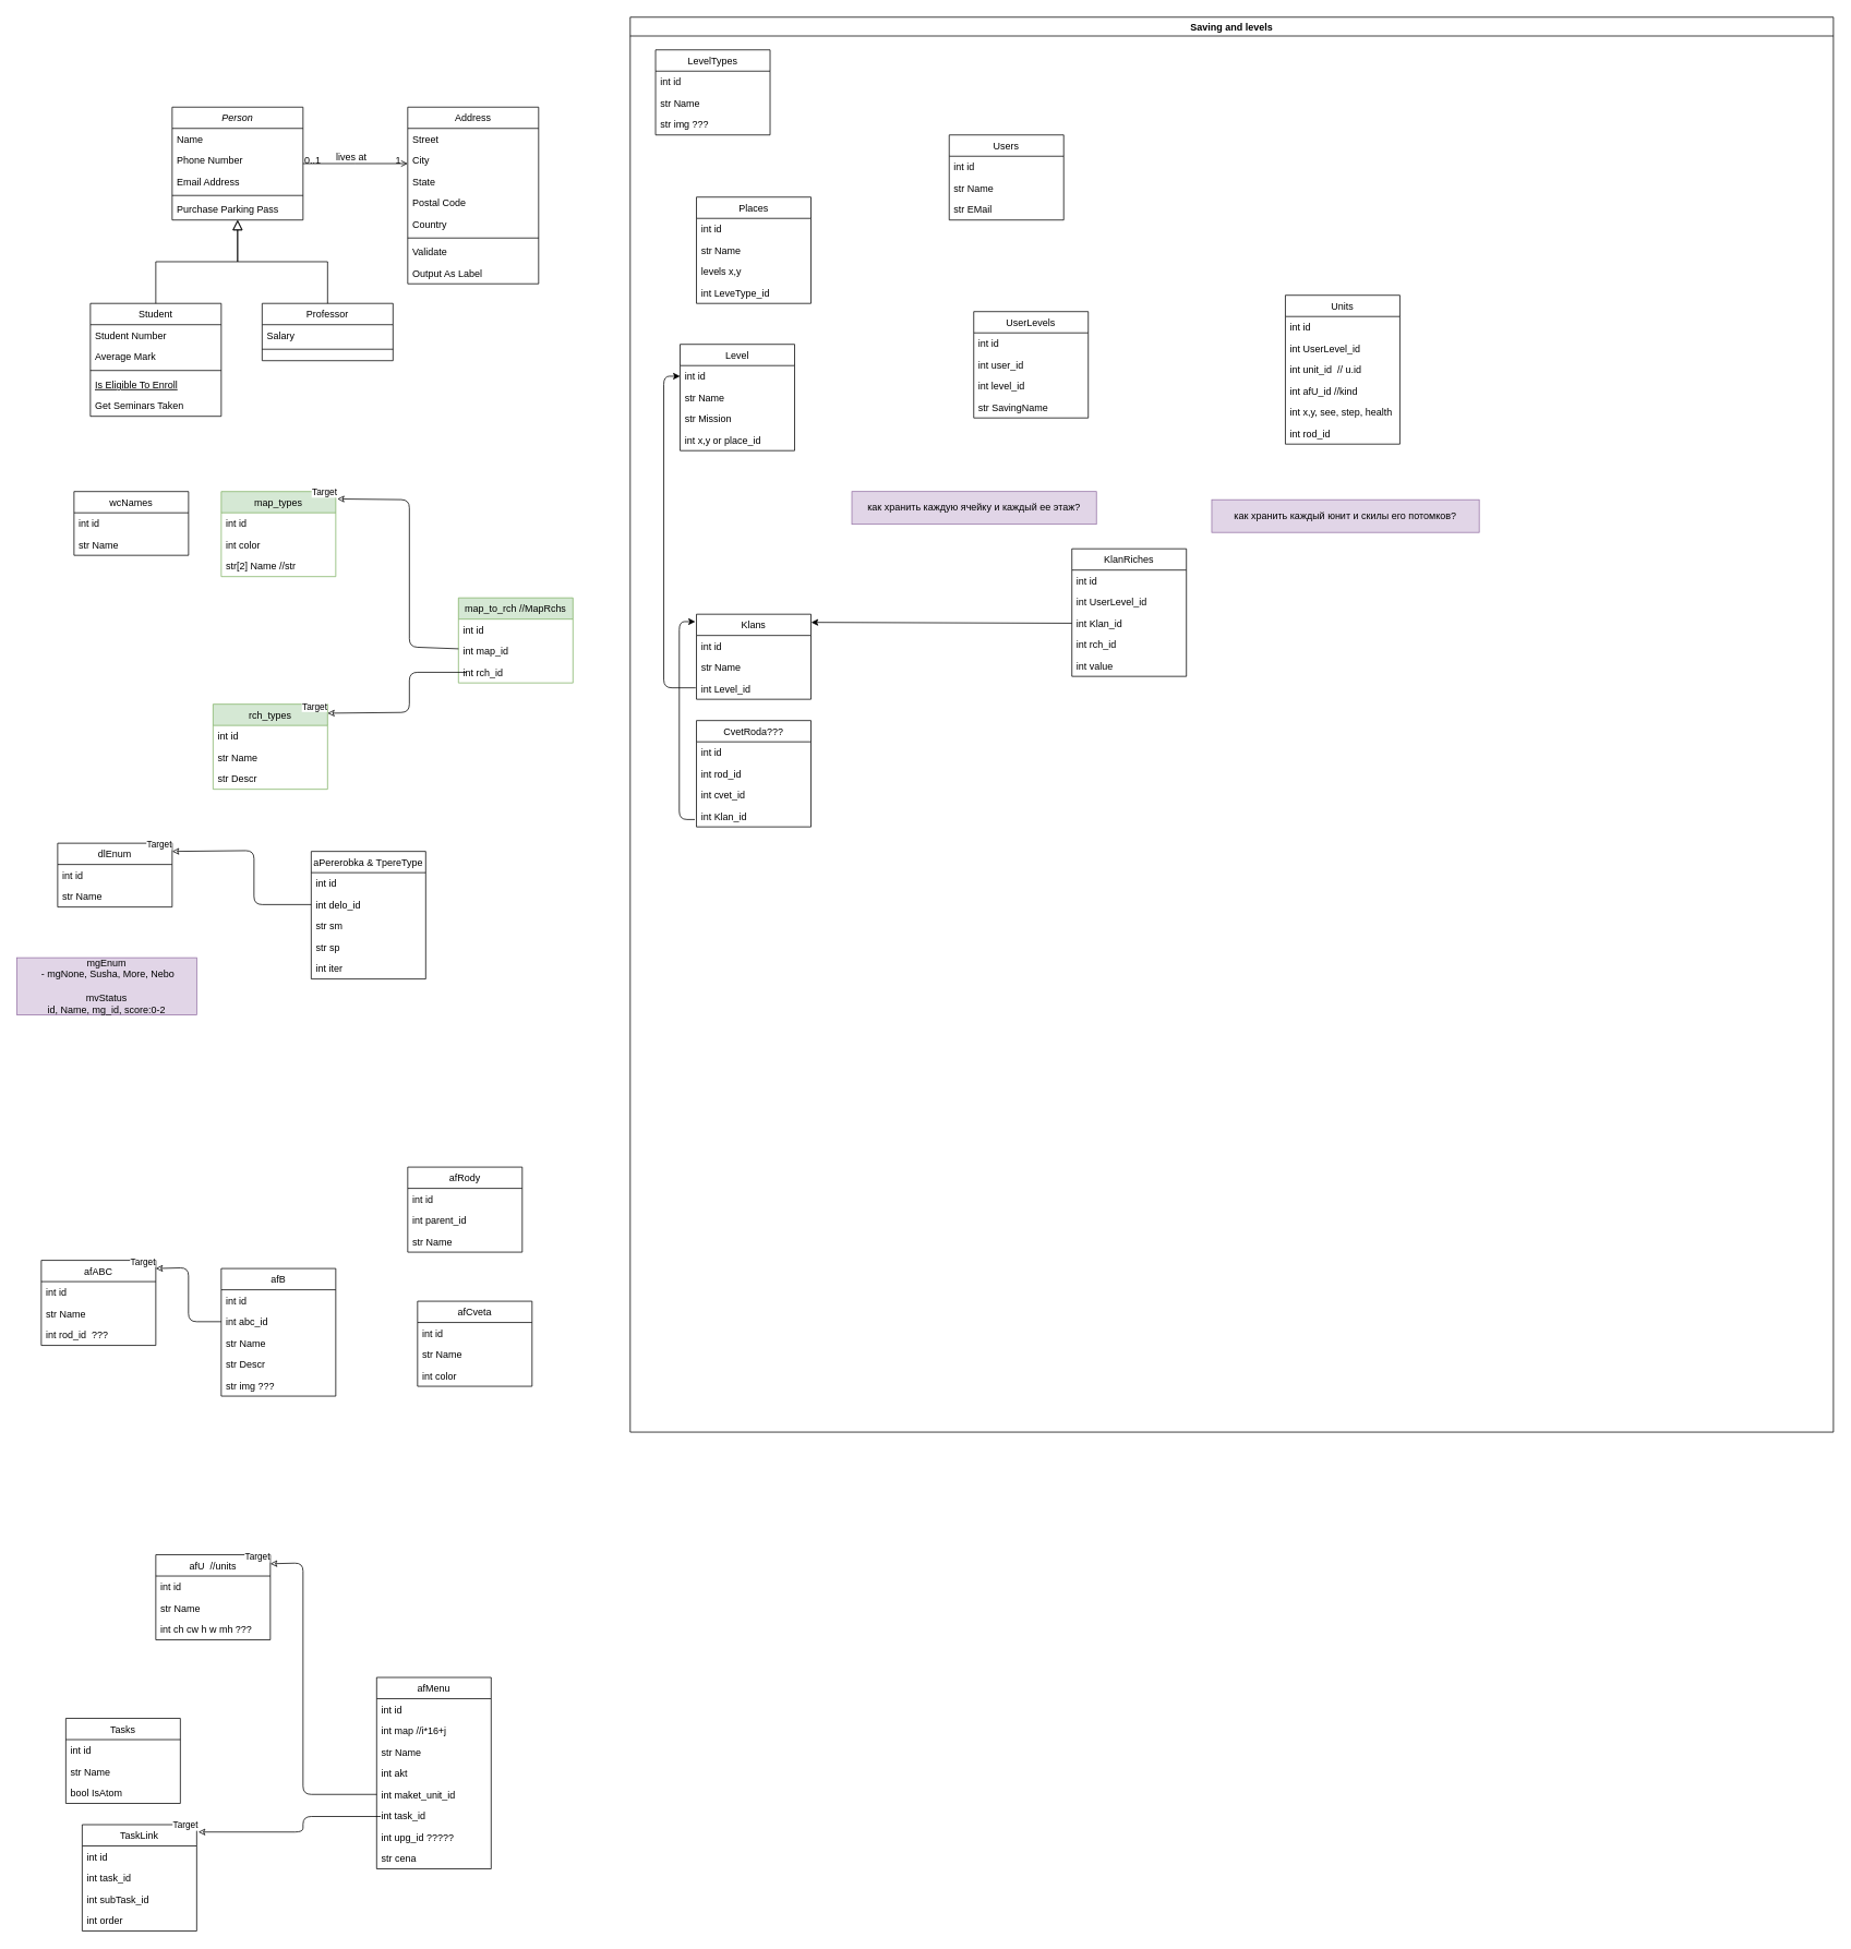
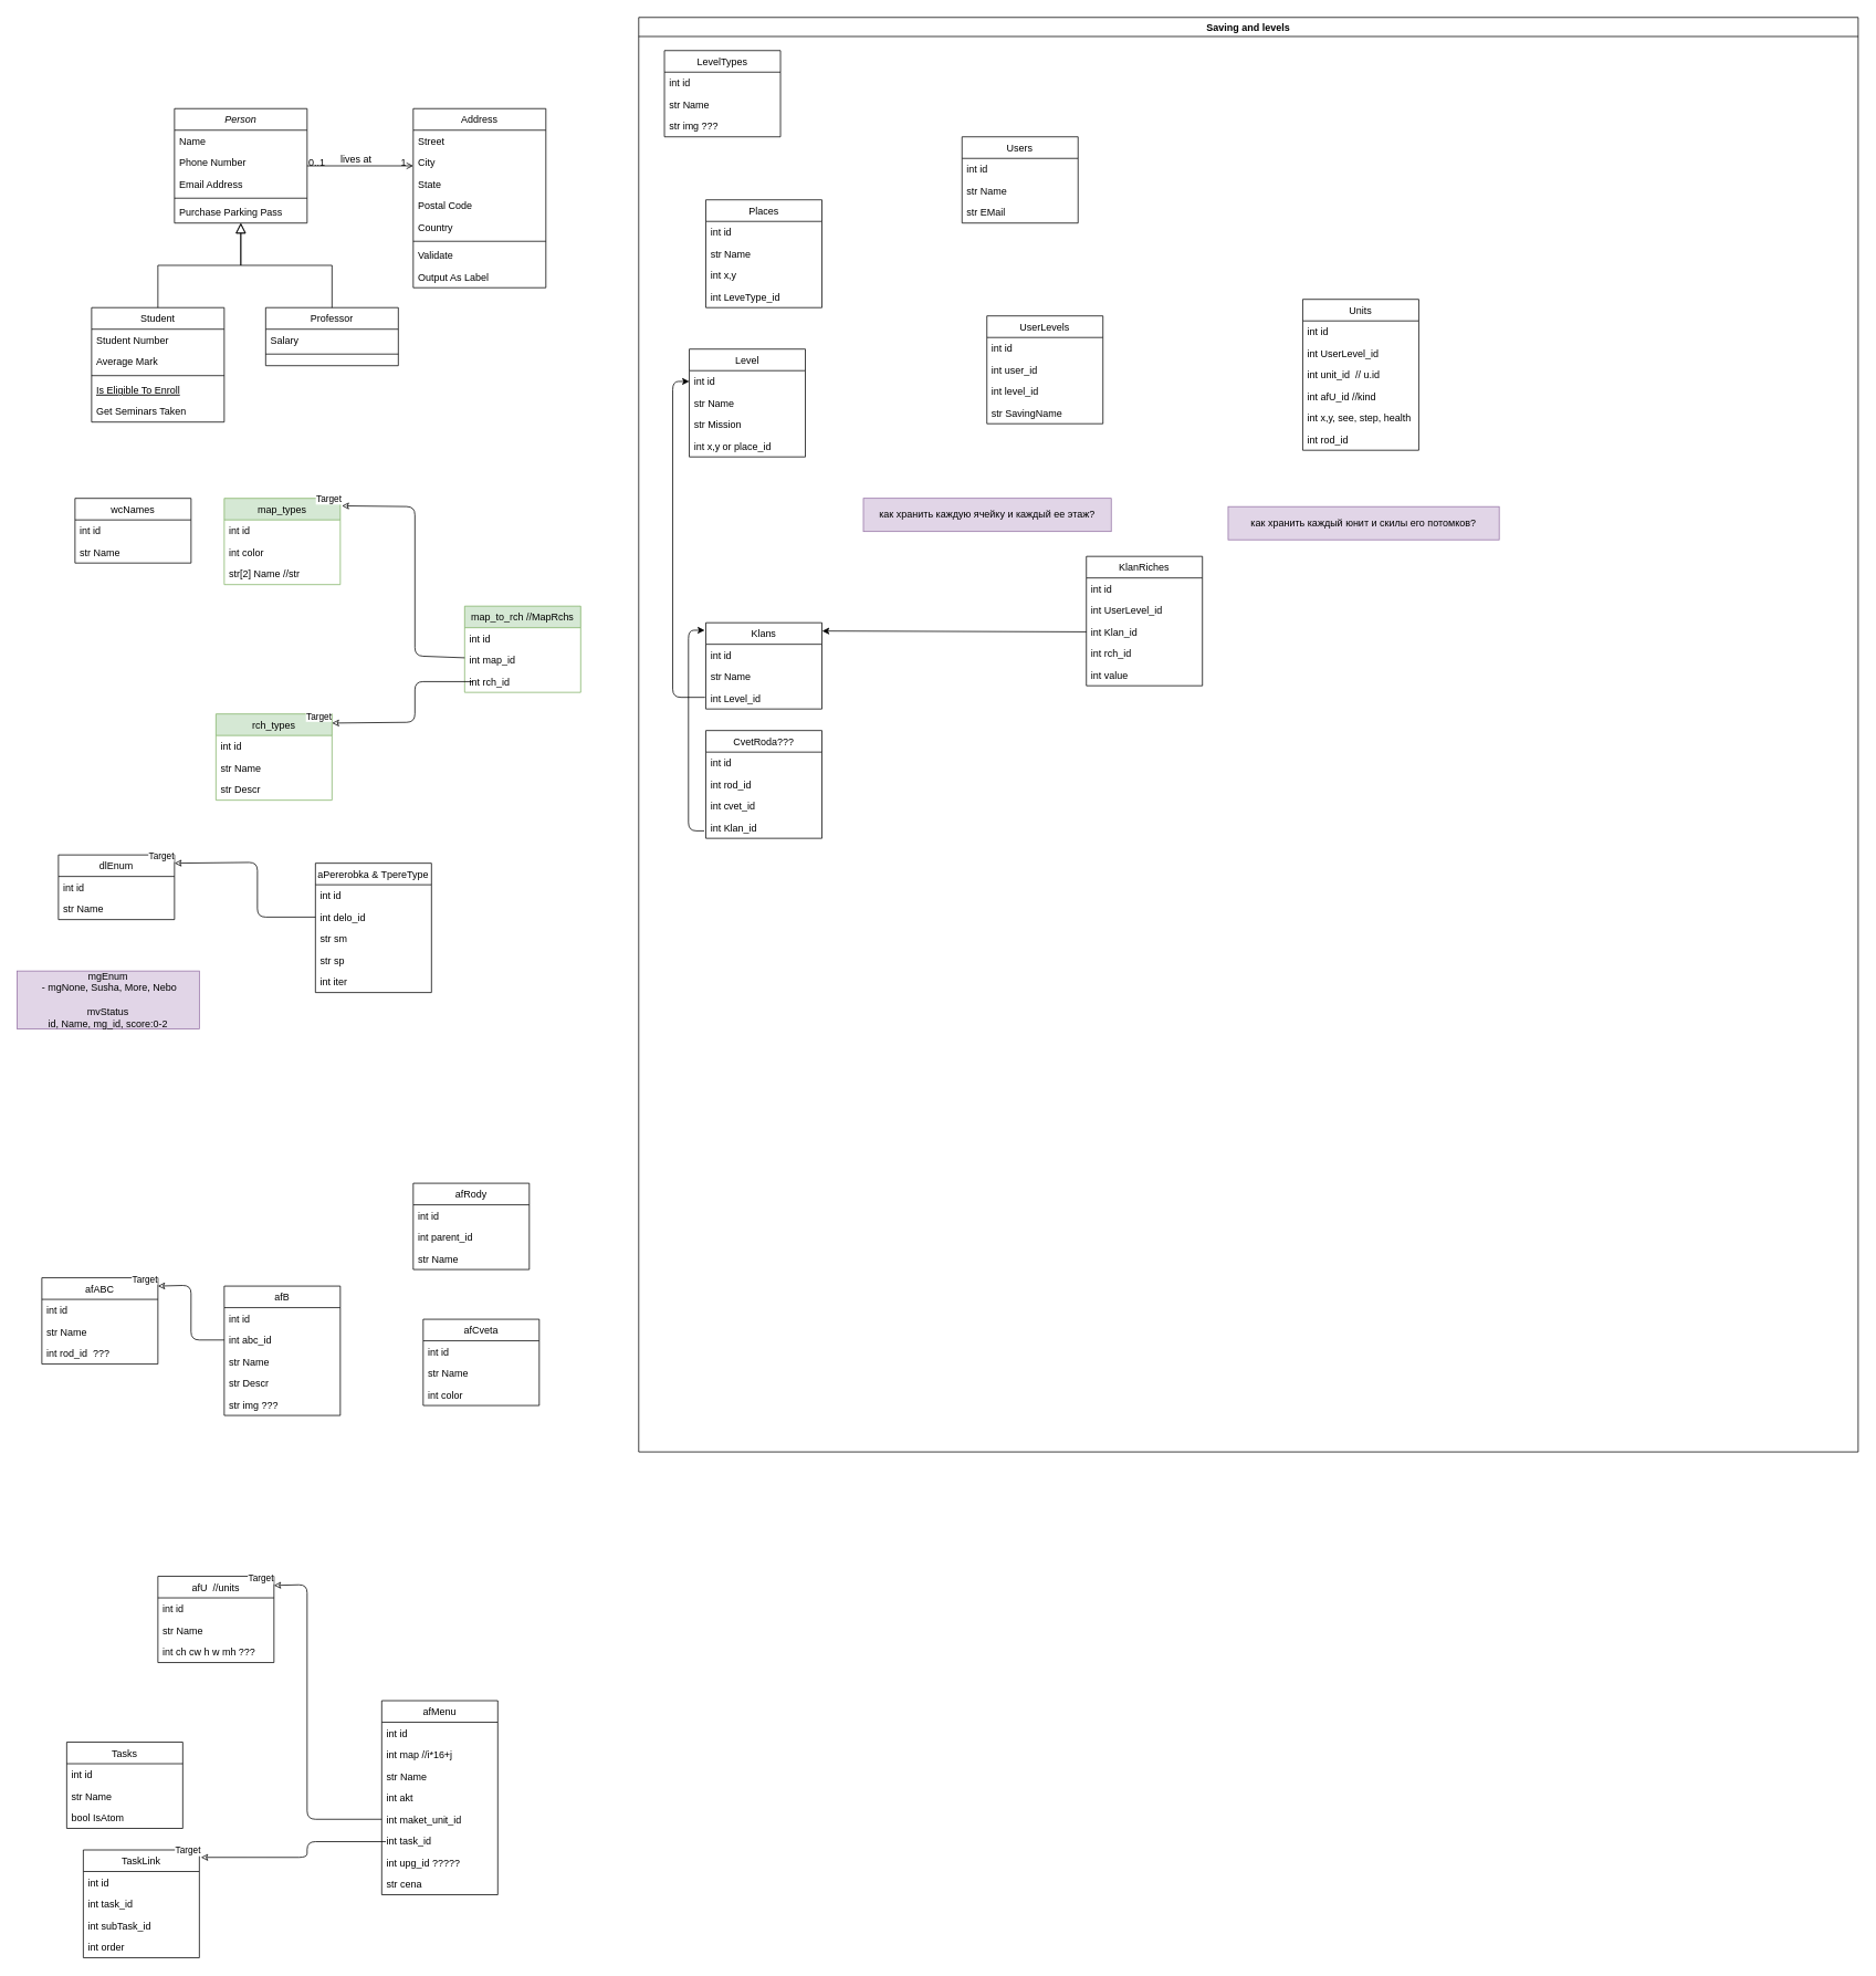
- <mxCell id="123" value="levels x,y" style="text;strokeColor=none;fillColor=none;align=left;verticalAlign=top;spacingLeft=4;spacingRight=4;overflow=hidden;rotatable=0;points=[[0,0.5],[1,0.5]];portConstraint=eastwest;" parent="120" vertex="1"><mxGeometry y="78" width="140" height="26" as="geometry" /></mxCell>
+ <mxCell id="123" value="int x,y" style="text;strokeColor=none;fillColor=none;align=left;verticalAlign=top;spacingLeft=4;spacingRight=4;overflow=hidden;rotatable=0;points=[[0,0.5],[1,0.5]];portConstraint=eastwest;" parent="120" vertex="1"><mxGeometry y="78" width="140" height="26" as="geometry" /></mxCell>
